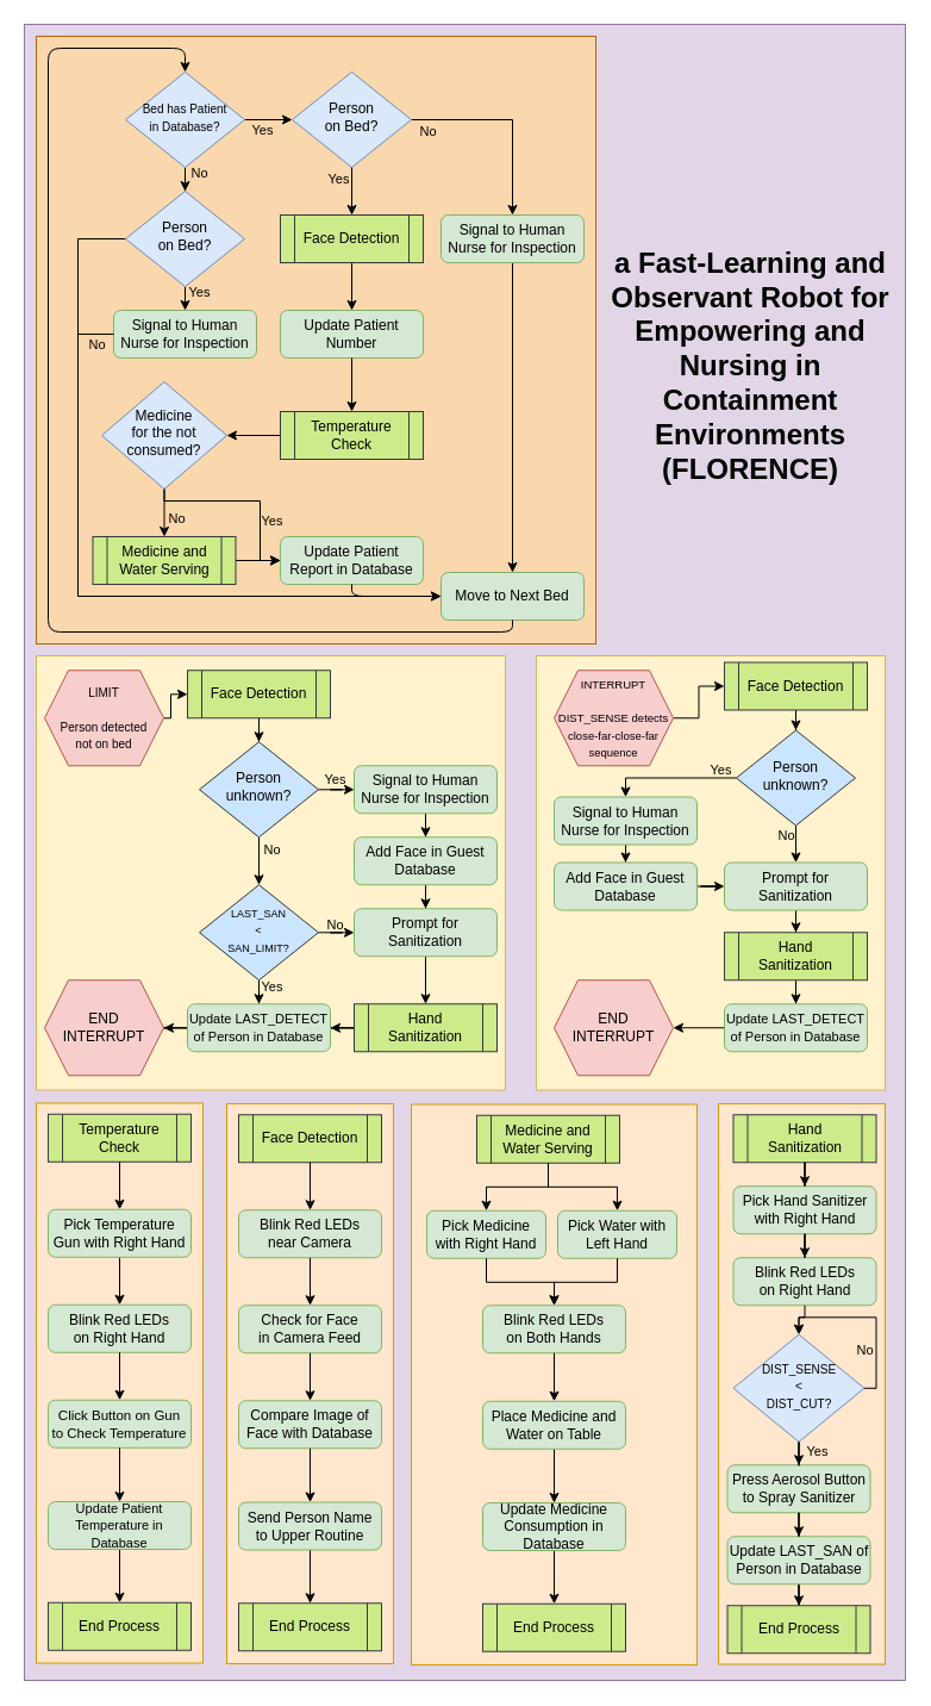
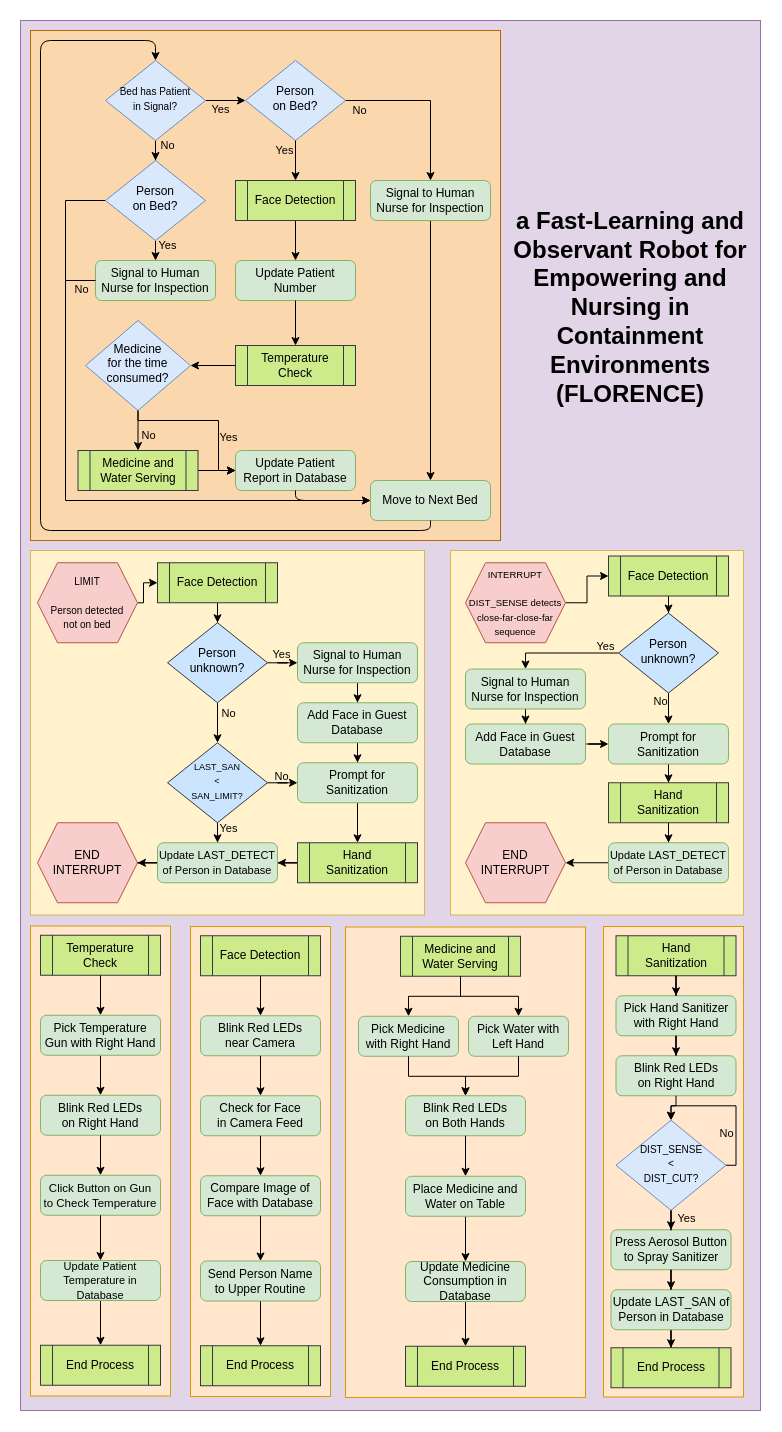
- <mxCell id="66" value="&lt;font style=&quot;font-size: 10px&quot;&gt;Bed has Patient&lt;br&gt;in Database?&lt;br&gt;&lt;/font&gt;" style="rhombus;whiteSpace=wrap;html=1;shadow=0;fontFamily=Helvetica;fontSize=12;align=center;strokeWidth=1;spacing=6;spacingTop=-4;fillColor=#dae8fc;strokeColor=#6c8ebf;" parent="1" vertex="1"><mxGeometry x="105" y="60" width="100" height="80" as="geometry" /></mxCell>
+ <mxCell id="66" value="&lt;font style=&quot;font-size: 10px&quot;&gt;Bed has Patient&lt;br&gt;in Signal?&lt;br&gt;&lt;/font&gt;" style="rhombus;whiteSpace=wrap;html=1;shadow=0;fontFamily=Helvetica;fontSize=12;align=center;strokeWidth=1;spacing=6;spacingTop=-4;fillColor=#dae8fc;strokeColor=#6c8ebf;" parent="1" vertex="1"><mxGeometry x="105" y="60" width="100" height="80" as="geometry" /></mxCell>
- <mxCell id="57" value="&lt;font style=&quot;font-size: 12px&quot;&gt;Medicine&lt;br&gt;for the not&lt;br&gt;consumed?&lt;br&gt;&lt;/font&gt;" style="rhombus;whiteSpace=wrap;html=1;shadow=0;fontFamily=Helvetica;fontSize=12;align=center;strokeWidth=1;spacing=6;spacingTop=-4;fillColor=#dae8fc;strokeColor=#6c8ebf;" parent="1" vertex="1"><mxGeometry x="85" y="320" width="105" height="90" as="geometry" /></mxCell>
+ <mxCell id="57" value="&lt;font style=&quot;font-size: 12px&quot;&gt;Medicine&lt;br&gt;for the time&lt;br&gt;consumed?&lt;br&gt;&lt;/font&gt;" style="rhombus;whiteSpace=wrap;html=1;shadow=0;fontFamily=Helvetica;fontSize=12;align=center;strokeWidth=1;spacing=6;spacingTop=-4;fillColor=#dae8fc;strokeColor=#6c8ebf;" parent="1" vertex="1"><mxGeometry x="85" y="320" width="105" height="90" as="geometry" /></mxCell>
